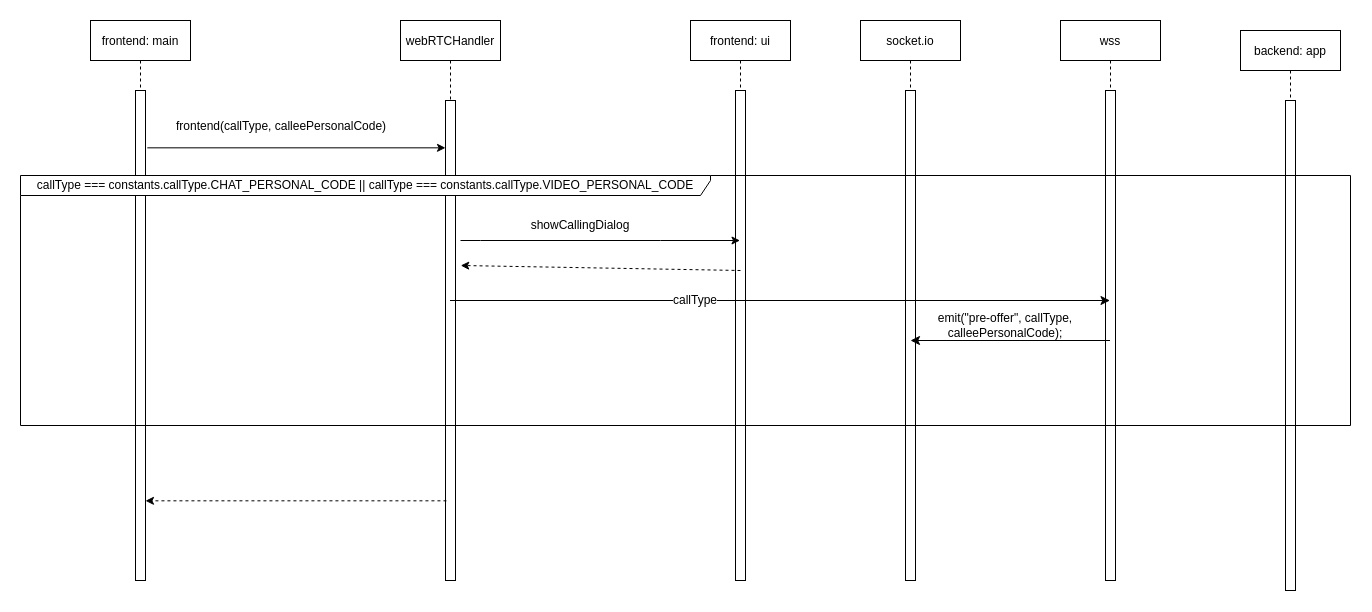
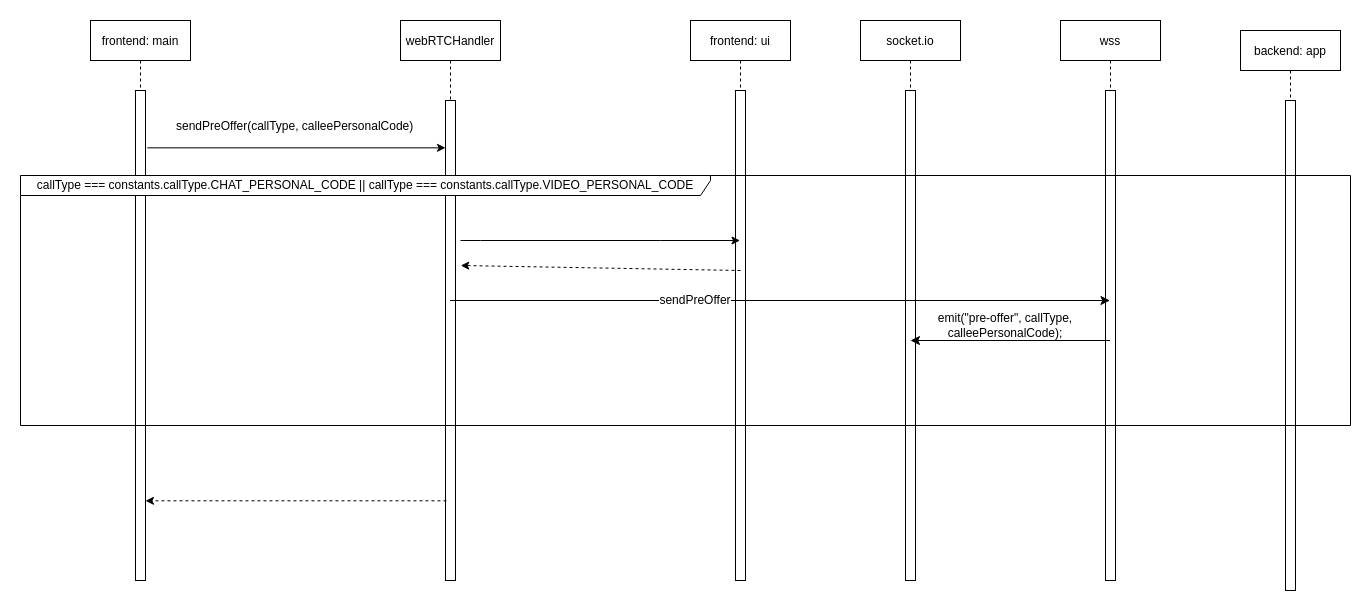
- <mxCell id="15" value="frontend(callType, calleePersonalCode)" style="text;strokeColor=none;fillColor=none;align=left;verticalAlign=middle;spacingLeft=4;spacingRight=4;overflow=hidden;points=[[0,0.5],[1,0.5]];portConstraint=eastwest;rotatable=0;" vertex="1" parent="1"><mxGeometry x="170" y="110" width="255" height="30" as="geometry" /></mxCell>
+ <mxCell id="15" value="sendPreOffer(callType, calleePersonalCode)" style="text;strokeColor=none;fillColor=none;align=left;verticalAlign=middle;spacingLeft=4;spacingRight=4;overflow=hidden;points=[[0,0.5],[1,0.5]];portConstraint=eastwest;rotatable=0;" vertex="1" parent="1"><mxGeometry x="170" y="110" width="255" height="30" as="geometry" /></mxCell>
- <mxCell id="18" value="showCallingDialog" style="text;html=1;strokeColor=none;fillColor=none;align=center;verticalAlign=middle;whiteSpace=wrap;rounded=0;labelBackgroundColor=#FFFFFF;" vertex="1" parent="1"><mxGeometry x="520" y="210" width="120" height="30" as="geometry" /></mxCell>
- <mxCell id="22" value="callType" style="text;html=1;strokeColor=none;fillColor=none;align=center;verticalAlign=middle;whiteSpace=wrap;rounded=0;labelBackgroundColor=#FFFFFF;" vertex="1" parent="1"><mxGeometry x="650" y="285" width="90" height="30" as="geometry" /></mxCell>
+ <mxCell id="22" value="sendPreOffer" style="text;html=1;strokeColor=none;fillColor=none;align=center;verticalAlign=middle;whiteSpace=wrap;rounded=0;labelBackgroundColor=#FFFFFF;" vertex="1" parent="1"><mxGeometry x="650" y="285" width="90" height="30" as="geometry" /></mxCell>
